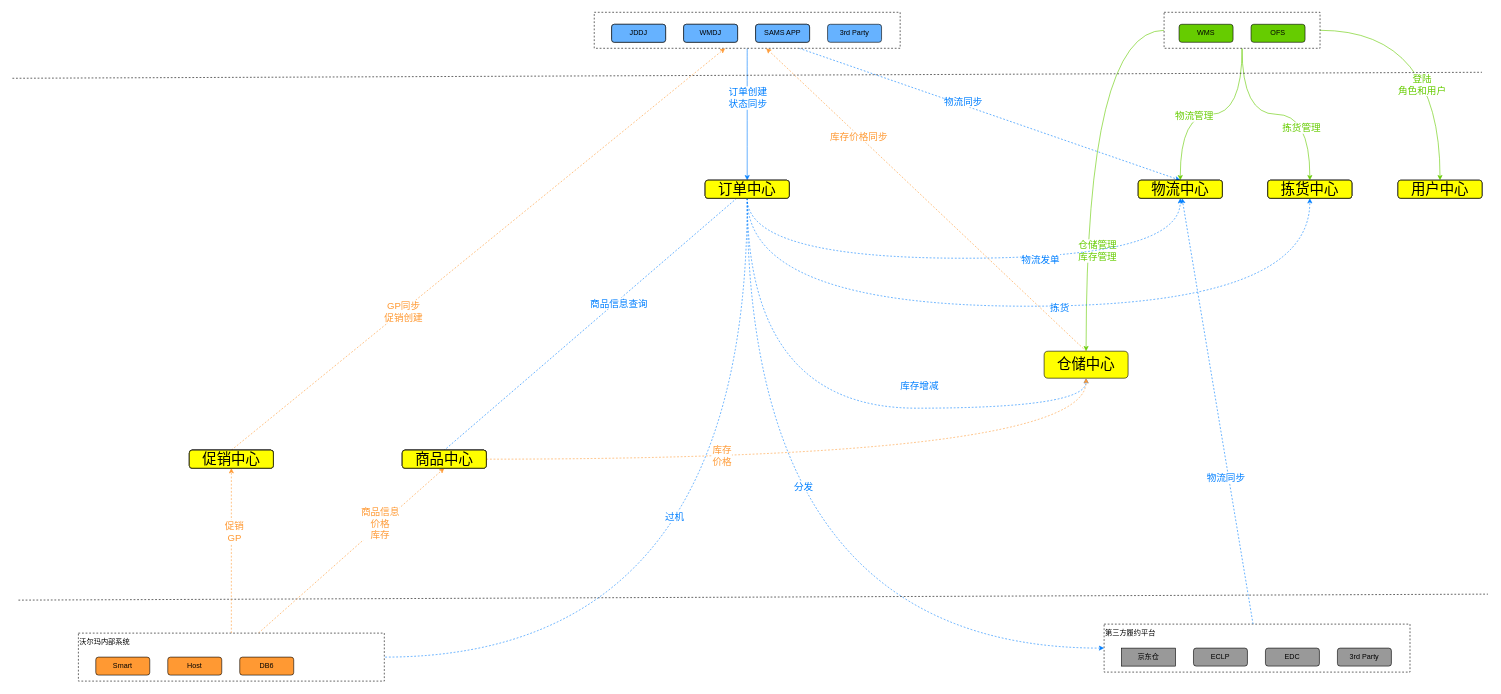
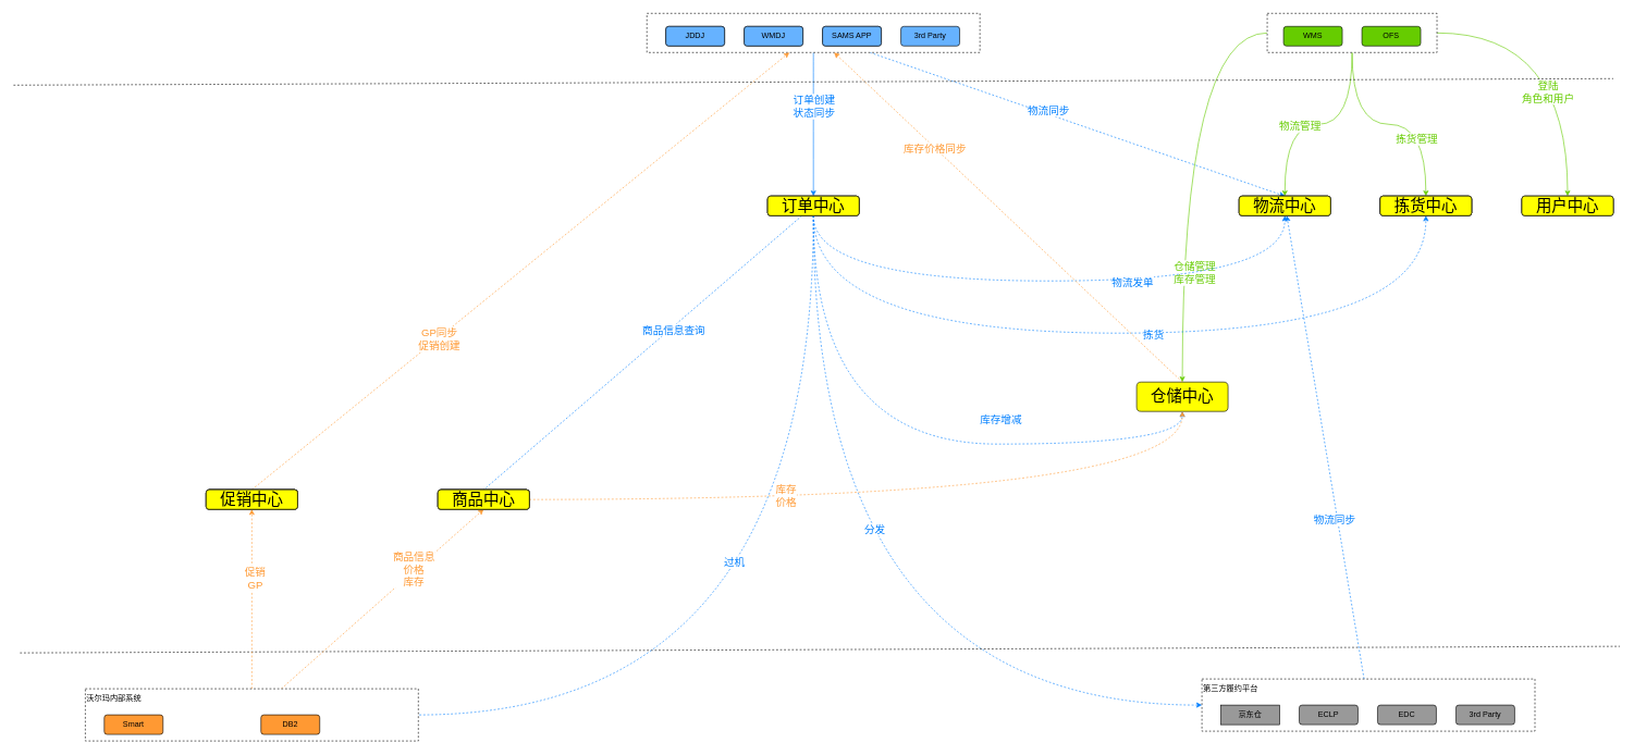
- <mxCell id="64" value="Host" style="rounded=1;whiteSpace=wrap;html=1;fillColor=#FF9933;" parent="1" vertex="1"><mxGeometry x="279" y="1095" width="90" height="30" as="geometry" /></mxCell>
- <mxCell id="65" value="DB6" style="rounded=1;whiteSpace=wrap;html=1;fillColor=#FF9933;" parent="1" vertex="1"><mxGeometry x="399" y="1095" width="90" height="30" as="geometry" /></mxCell>
+ <mxCell id="65" value="DB2" style="rounded=1;whiteSpace=wrap;html=1;fillColor=#FF9933;" parent="1" vertex="1"><mxGeometry x="399" y="1095" width="90" height="30" as="geometry" /></mxCell>
